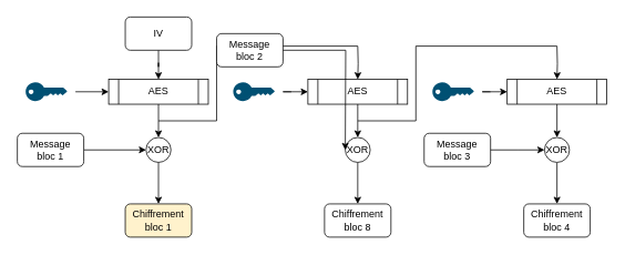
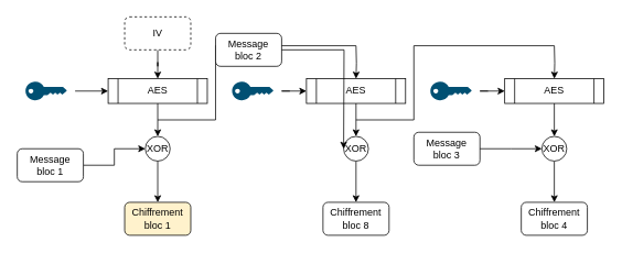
- <mxCell id="3" value="IV" style="rounded=1;whiteSpace=wrap;html=1;" parent="1" vertex="1"><mxGeometry x="150" y="20" width="80" height="40" as="geometry" /></mxCell>
+ <mxCell id="3" value="IV" style="rounded=1;whiteSpace=wrap;html=1;dashed=1;" parent="1" vertex="1"><mxGeometry x="150" y="20" width="80" height="40" as="geometry" /></mxCell>
- <mxCell id="12" value="&lt;div&gt;Message&lt;/div&gt;&lt;div&gt;bloc 1&lt;br&gt;&lt;/div&gt;" style="rounded=1;whiteSpace=wrap;html=1;" vertex="1" parent="1"><mxGeometry x="20" y="160" width="80" height="40" as="geometry" /></mxCell>
+ <mxCell id="12" value="&lt;div&gt;Message&lt;/div&gt;&lt;div&gt;bloc 1&lt;br&gt;&lt;/div&gt;" style="rounded=1;whiteSpace=wrap;html=1;" vertex="1" parent="1"><mxGeometry x="20" y="180" width="80" height="40" as="geometry" /></mxCell>
- <mxCell id="36" value="&lt;div&gt;Message&lt;/div&gt;&lt;div&gt;bloc 3&lt;br&gt;&lt;/div&gt;" style="rounded=1;whiteSpace=wrap;html=1;" vertex="1" parent="1"><mxGeometry x="510" y="160" width="80" height="40" as="geometry" /></mxCell>
+ <mxCell id="36" value="&lt;div&gt;Message&lt;/div&gt;&lt;div&gt;bloc 3&lt;br&gt;&lt;/div&gt;" style="rounded=1;whiteSpace=wrap;html=1;" vertex="1" parent="1"><mxGeometry x="500" y="160" width="80" height="40" as="geometry" /></mxCell>
